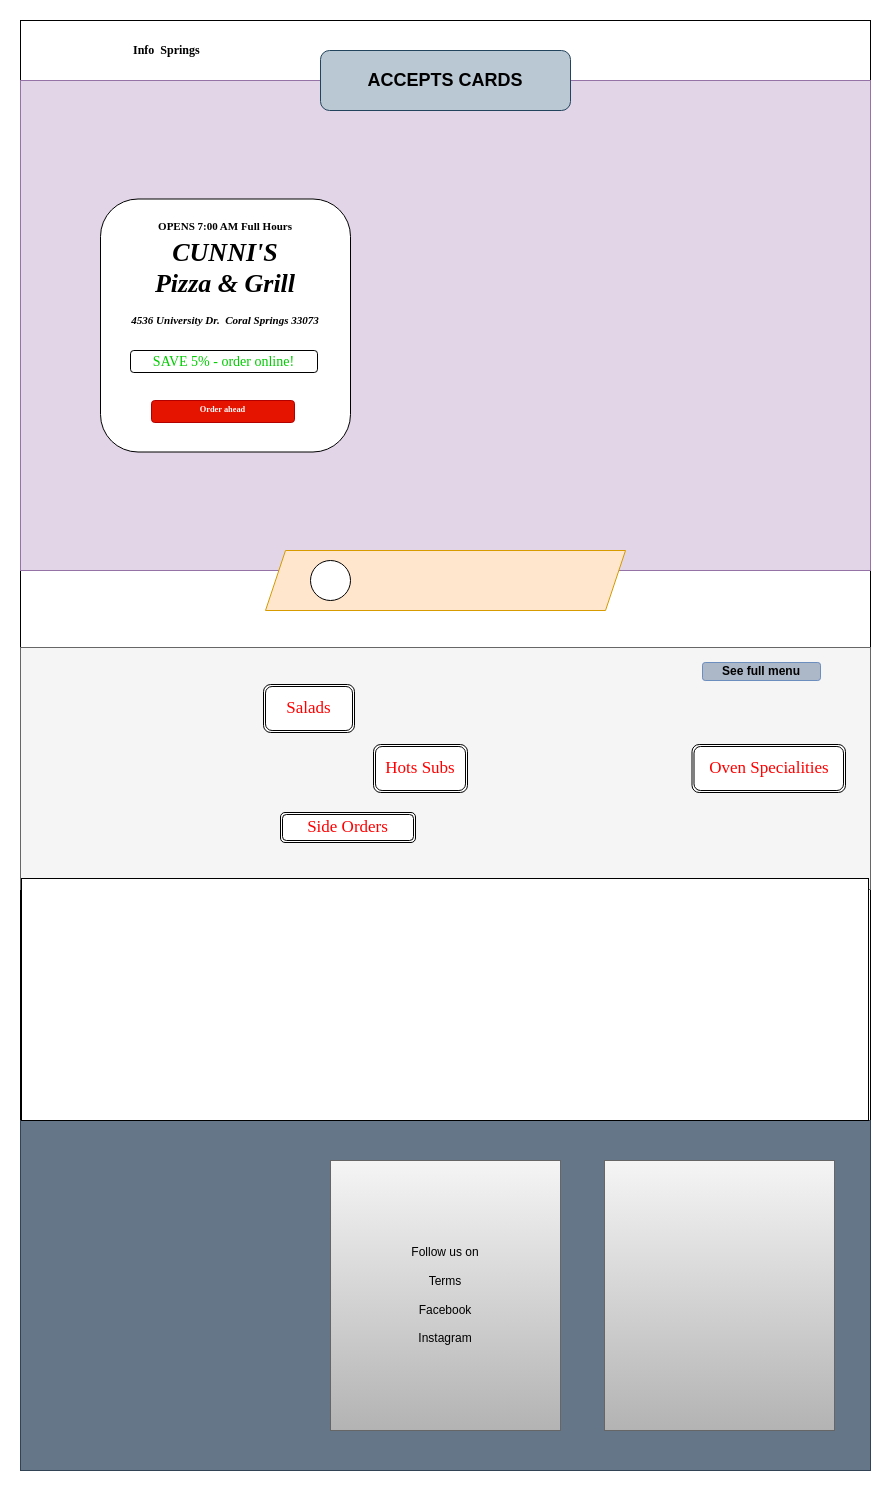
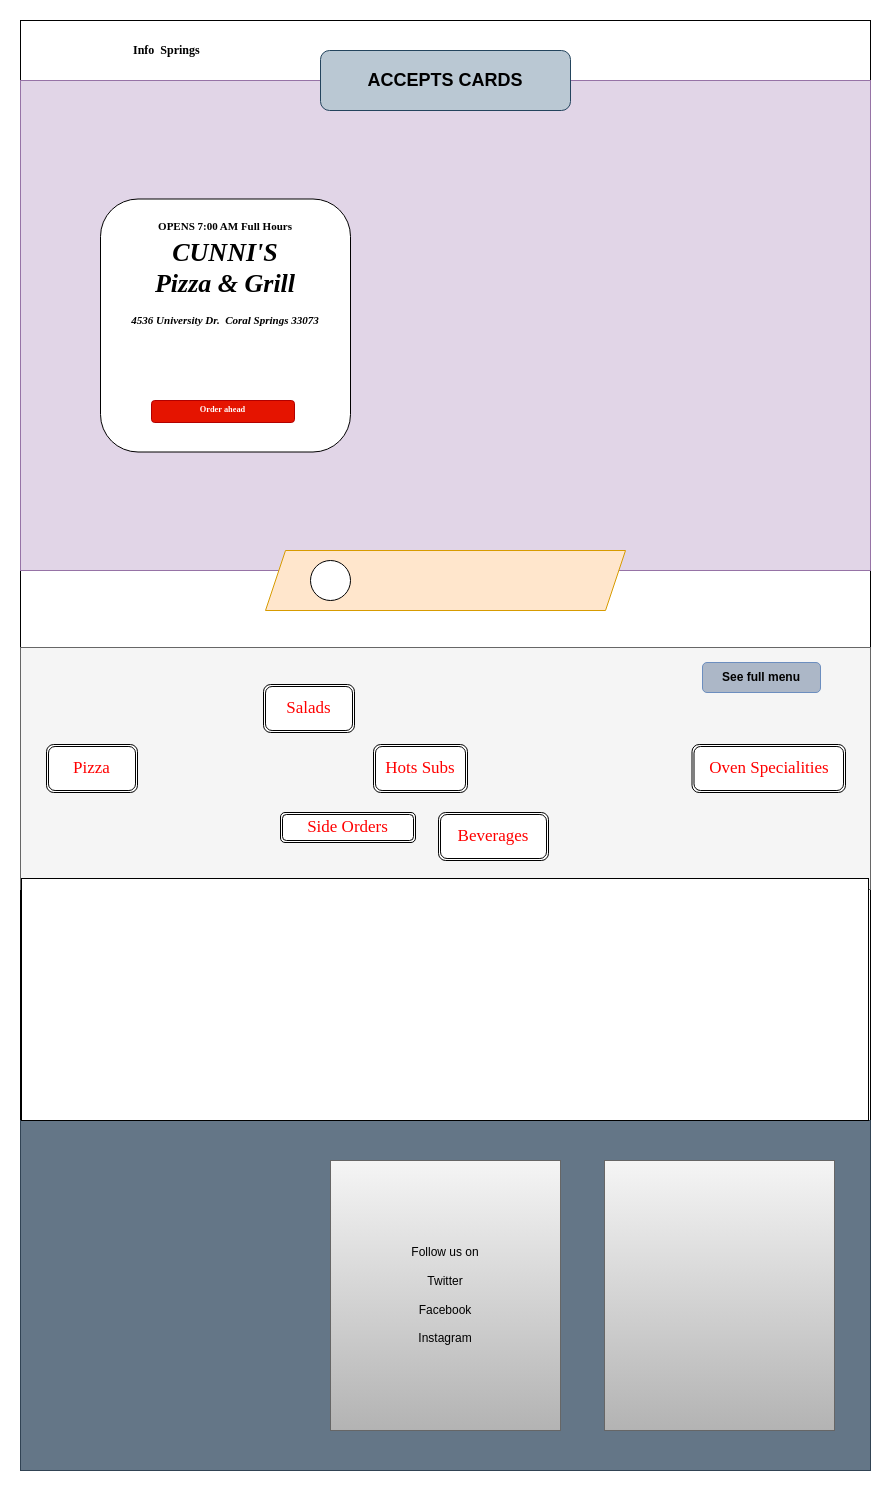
- <mxCell id="15" value="&lt;font style=&quot;font-size: 14px&quot; color=&quot;#00cc00&quot;&gt;SAVE 5% - order online!&lt;/font&gt;" style="rounded=1;whiteSpace=wrap;html=1;fontFamily=Georgia;fontSize=17;" vertex="1" parent="1"><mxGeometry x="130" y="350" width="187" height="22" as="geometry" /></mxCell>
- <mxCell id="9" value="See full menu" style="rounded=1;whiteSpace=wrap;html=1;strokeColor=#6c8ebf;fontStyle=1;fillColor=#ACB7C7;" vertex="1" parent="1"><mxGeometry x="702" y="662" width="118" height="18" as="geometry" /></mxCell>
+ <mxCell id="9" value="See full menu" style="rounded=1;whiteSpace=wrap;html=1;strokeColor=#6c8ebf;fontStyle=1;fillColor=#ACB7C7;" vertex="1" parent="1"><mxGeometry x="702" y="662" width="118" height="30" as="geometry" /></mxCell>
+ <mxCell id="16" value="&lt;font color=&quot;#ff0000&quot;&gt;Pizza&lt;/font&gt;" style="shape=ext;double=1;rounded=1;whiteSpace=wrap;html=1;fontFamily=Georgia;fontSize=17;" vertex="1" parent="1"><mxGeometry x="46" y="744" width="91" height="48" as="geometry" /></mxCell>
+ <mxCell id="20" value="&lt;font color=&quot;#ff0000&quot;&gt;Beverages&lt;/font&gt;" style="shape=ext;double=1;rounded=1;whiteSpace=wrap;html=1;fontFamily=Georgia;fontSize=17;" vertex="1" parent="1"><mxGeometry x="438" y="812" width="110" height="48" as="geometry" /></mxCell>
- <mxCell id="11" value="Follow us on&lt;br&gt;&lt;br&gt;Terms&lt;br&gt;&lt;br&gt;Facebook&lt;br&gt;&lt;br&gt;Instagram" style="rounded=0;whiteSpace=wrap;html=1;gradientColor=#b3b3b3;fillColor=#f5f5f5;strokeColor=#666666;" vertex="1" parent="1"><mxGeometry x="330" y="1160" width="230" height="270" as="geometry" /></mxCell>
+ <mxCell id="11" value="Follow us on&lt;br&gt;&lt;br&gt;Twitter&lt;br&gt;&lt;br&gt;Facebook&lt;br&gt;&lt;br&gt;Instagram" style="rounded=0;whiteSpace=wrap;html=1;gradientColor=#b3b3b3;fillColor=#f5f5f5;strokeColor=#666666;" vertex="1" parent="1"><mxGeometry x="330" y="1160" width="230" height="270" as="geometry" /></mxCell>
